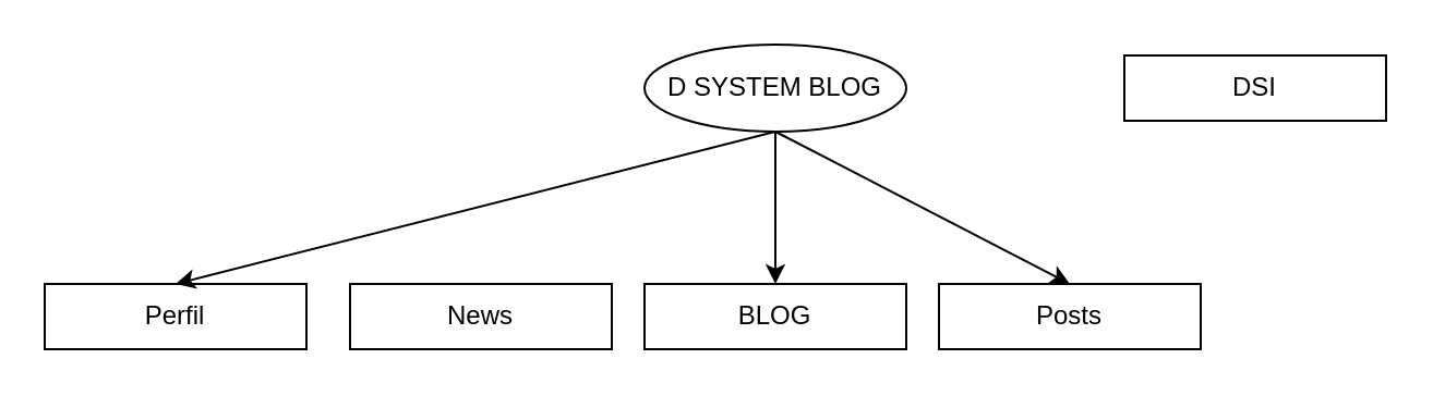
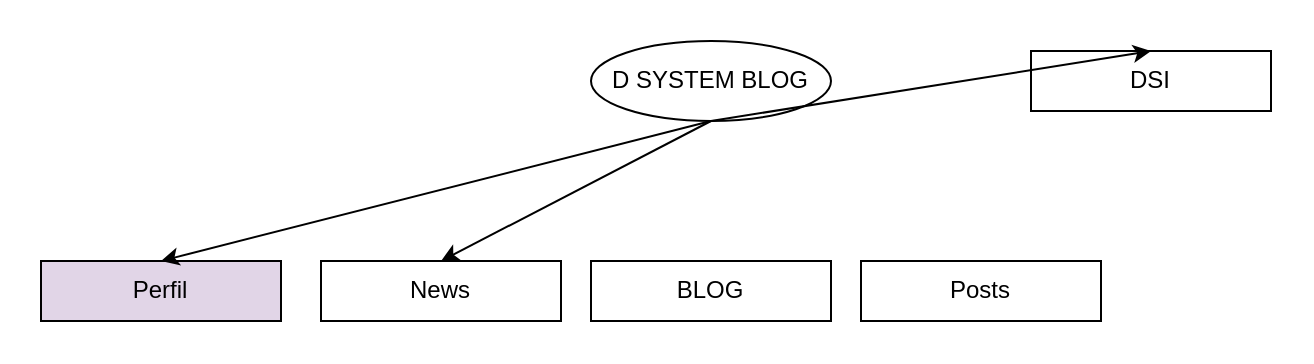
+ <mxCell id="12" value="" style="edgeStyle=none;orthogonalLoop=1;jettySize=auto;html=1;entryX=0.5;entryY=0;entryDx=0;entryDy=0;exitX=0.5;exitY=1;exitDx=0;exitDy=0;" edge="1" parent="1" source="3" target="8"><mxGeometry width="80" relative="1" as="geometry"><mxPoint x="440" y="70" as="sourcePoint" /><mxPoint x="500" y="140" as="targetPoint" /><Array as="points" /></mxGeometry></mxCell>
- <mxCell id="2" value="" style="edgeStyle=none;html=1;" edge="1" parent="1" source="3" target="4"><mxGeometry relative="1" as="geometry" /></mxCell>
- <mxCell id="11" value="" style="edgeStyle=none;orthogonalLoop=1;jettySize=auto;html=1;entryX=0.5;entryY=0;entryDx=0;entryDy=0;exitX=0.5;exitY=1;exitDx=0;exitDy=0;" edge="1" parent="1" source="3" target="7"><mxGeometry width="80" relative="1" as="geometry"><mxPoint x="410" y="80" as="sourcePoint" /><mxPoint x="230" y="140" as="targetPoint" /><Array as="points" /></mxGeometry></mxCell>
+ <mxCell id="10" value="" style="edgeStyle=none;orthogonalLoop=1;jettySize=auto;html=1;exitX=0.5;exitY=1;exitDx=0;exitDy=0;entryX=0.5;entryY=0;entryDx=0;entryDy=0;" edge="1" parent="1" source="3" target="5"><mxGeometry width="80" relative="1" as="geometry"><mxPoint x="365" y="70" as="sourcePoint" /><mxPoint x="90" y="140" as="targetPoint" /><Array as="points" /></mxGeometry></mxCell>
- <mxCell id="6" value="Perfil" style="whiteSpace=wrap;html=1;" vertex="1" parent="1"><mxGeometry x="20" y="130" width="120" height="30" as="geometry" /></mxCell>
+ <mxCell id="6" value="Perfil" style="whiteSpace=wrap;html=1;fillColor=#e1d5e7;" vertex="1" parent="1"><mxGeometry x="20" y="130" width="120" height="30" as="geometry" /></mxCell>
